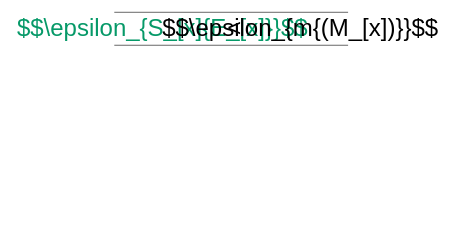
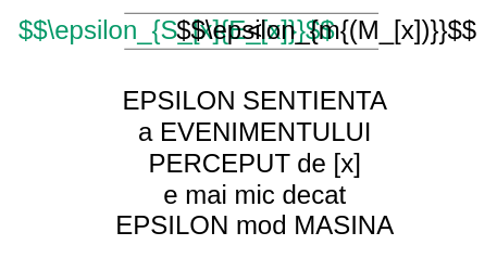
+ <mxCell id="5" value="EPSILON SENTIENTA&lt;br&gt;a EVENIMENTULUI&lt;br&gt;PERCEPUT de [x]&lt;br&gt;e mai mic decat&lt;br&gt;EPSILON mod MASINA" style="text;html=1;align=center;verticalAlign=middle;resizable=0;points=[];autosize=1;strokeColor=none;fillColor=none;fontSize=40;fontColor=#000000;" vertex="1" parent="1"><mxGeometry x="170" y="125" width="440" height="250" as="geometry" /></mxCell>
